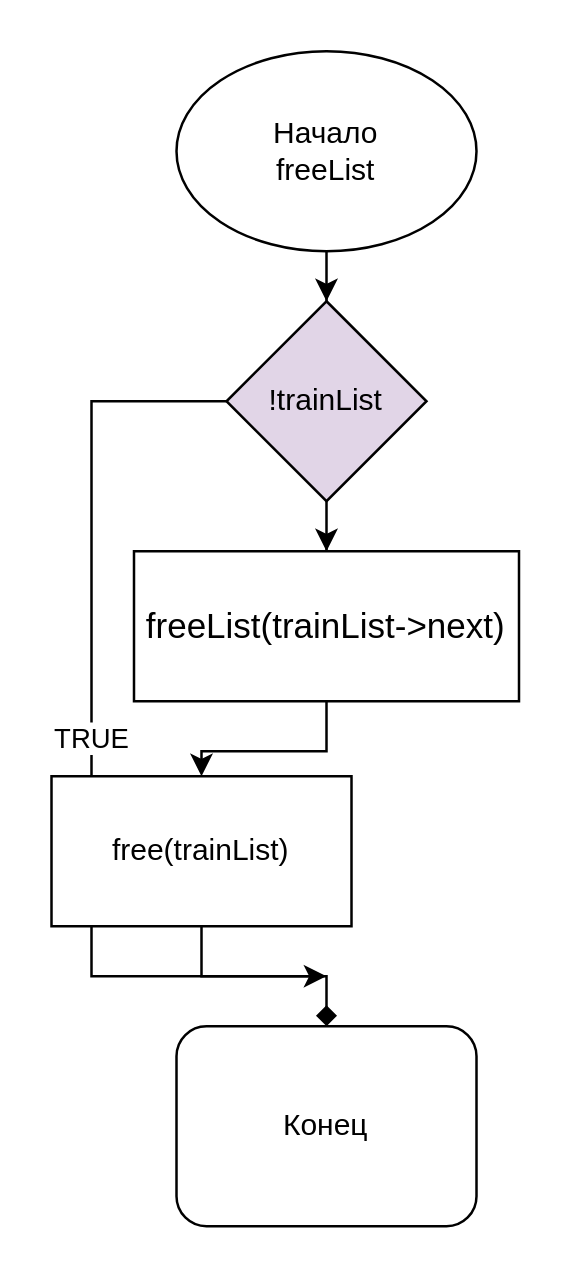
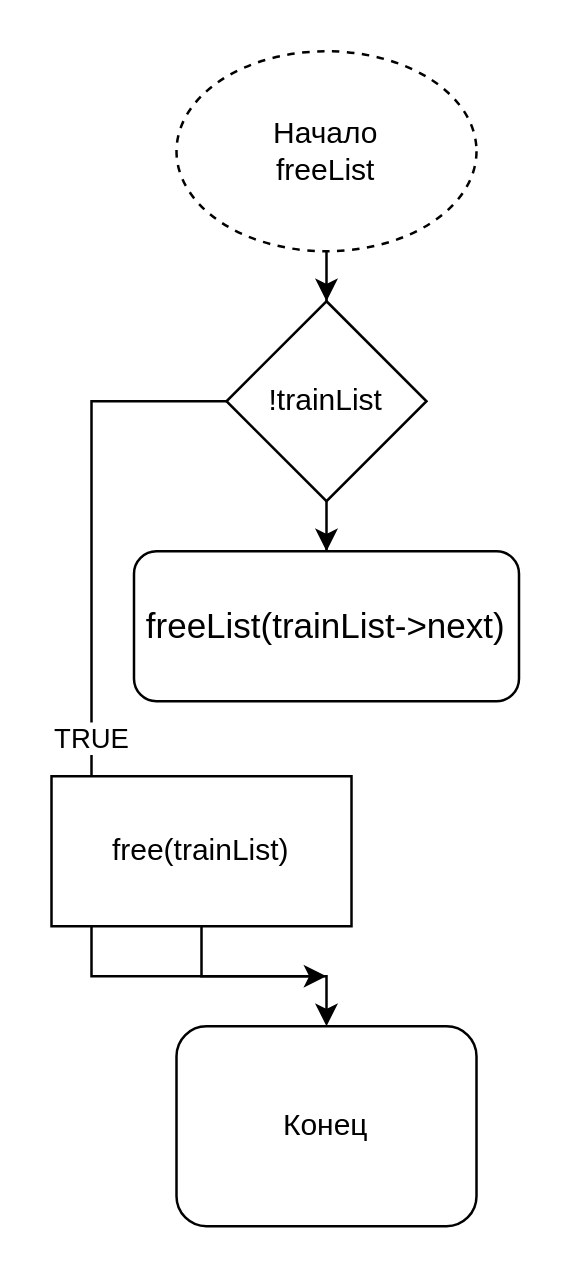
- <mxCell id="3" value="Начало&lt;br&gt;freeList" style="ellipse;whiteSpace=wrap;html=1;" vertex="1" parent="1"><mxGeometry x="70" y="20" width="120" height="80" as="geometry" /></mxCell>
+ <mxCell id="3" value="Начало&lt;br&gt;freeList" style="ellipse;whiteSpace=wrap;html=1;dashed=1;" vertex="1" parent="1"><mxGeometry x="70" y="20" width="120" height="80" as="geometry" /></mxCell>
- <mxCell id="6" value="!trainList" style="rhombus;whiteSpace=wrap;html=1;fillColor=#e1d5e7;" vertex="1" parent="1"><mxGeometry x="90" y="120" width="80" height="80" as="geometry" /></mxCell>
+ <mxCell id="6" value="!trainList" style="rhombus;whiteSpace=wrap;html=1;" vertex="1" parent="1"><mxGeometry x="90" y="120" width="80" height="80" as="geometry" /></mxCell>
- <mxCell id="8" value="&lt;div style=&quot;font-size: 14px; line-height: 19px;&quot;&gt;&lt;span style=&quot;background-color: rgb(255, 255, 255);&quot;&gt;freeList(trainList-&amp;gt;next)&lt;/span&gt;&lt;/div&gt;" style="rounded=0;whiteSpace=wrap;html=1;" vertex="1" parent="1"><mxGeometry x="53" y="220" width="154" height="60" as="geometry" /></mxCell>
+ <mxCell id="8" value="&lt;div style=&quot;font-size: 14px; line-height: 19px;&quot;&gt;&lt;span style=&quot;background-color: rgb(255, 255, 255);&quot;&gt;freeList(trainList-&amp;gt;next)&lt;/span&gt;&lt;/div&gt;" style="whiteSpace=wrap;html=1;rounded=1;" vertex="1" parent="1"><mxGeometry x="53" y="220" width="154" height="60" as="geometry" /></mxCell>
- <mxCell id="7" style="edgeStyle=orthogonalEdgeStyle;rounded=0;orthogonalLoop=1;jettySize=auto;html=1;entryX=0.5;entryY=0;entryDx=0;entryDy=0;" edge="1" parent="1" source="8" target="10"><mxGeometry relative="1" as="geometry" /></mxCell>
- <mxCell id="9" style="edgeStyle=orthogonalEdgeStyle;rounded=0;orthogonalLoop=1;jettySize=auto;html=1;endArrow=diamond;" edge="1" parent="1" source="10" target="11"><mxGeometry relative="1" as="geometry" /></mxCell>
+ <mxCell id="9" style="edgeStyle=orthogonalEdgeStyle;rounded=0;orthogonalLoop=1;jettySize=auto;html=1;" edge="1" parent="1" source="10" target="11"><mxGeometry relative="1" as="geometry" /></mxCell>
